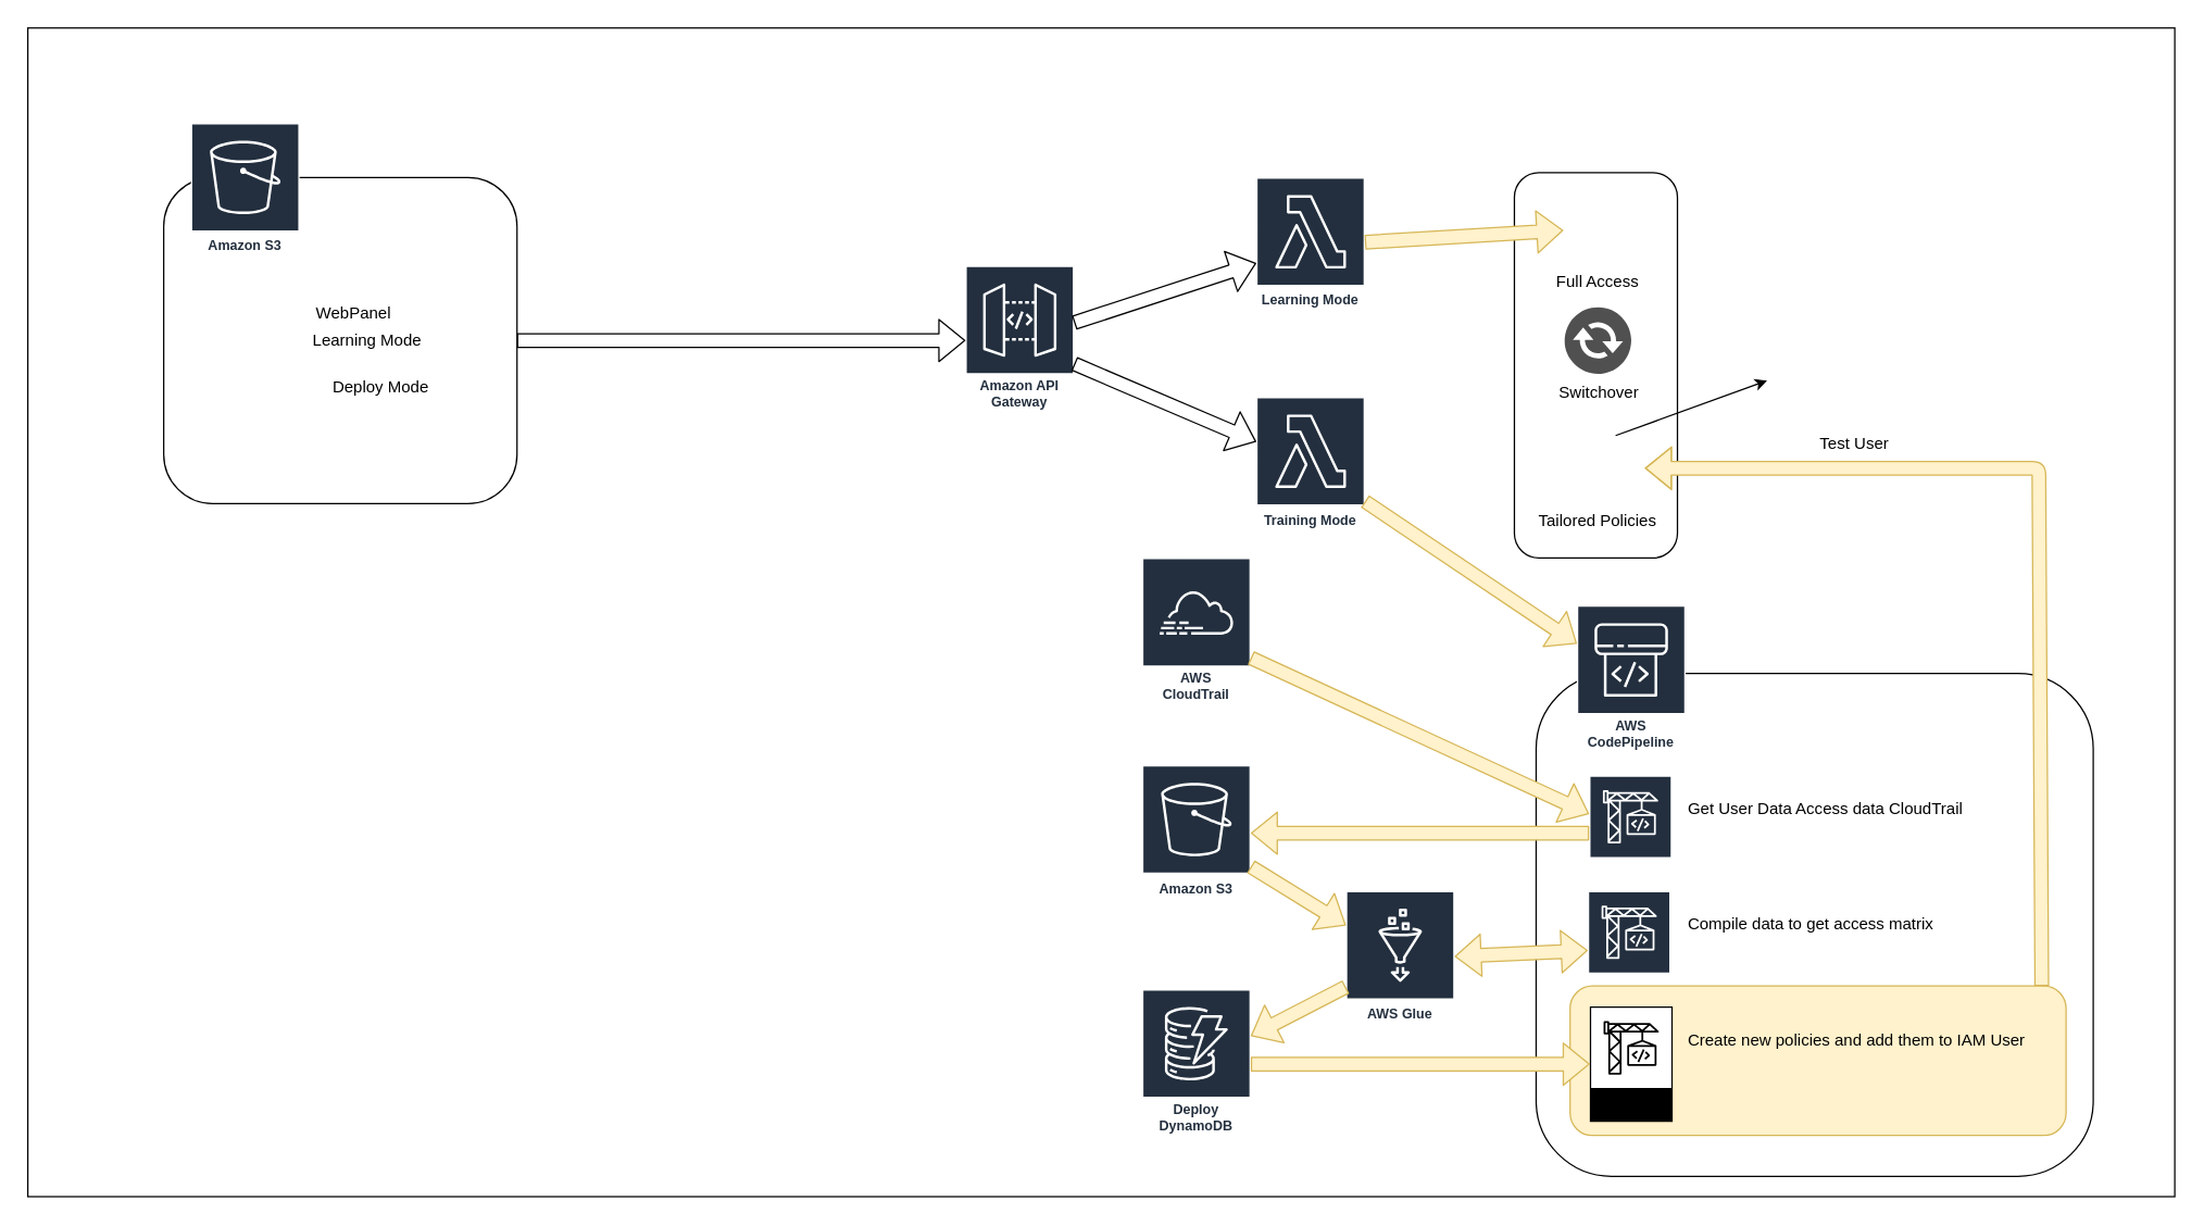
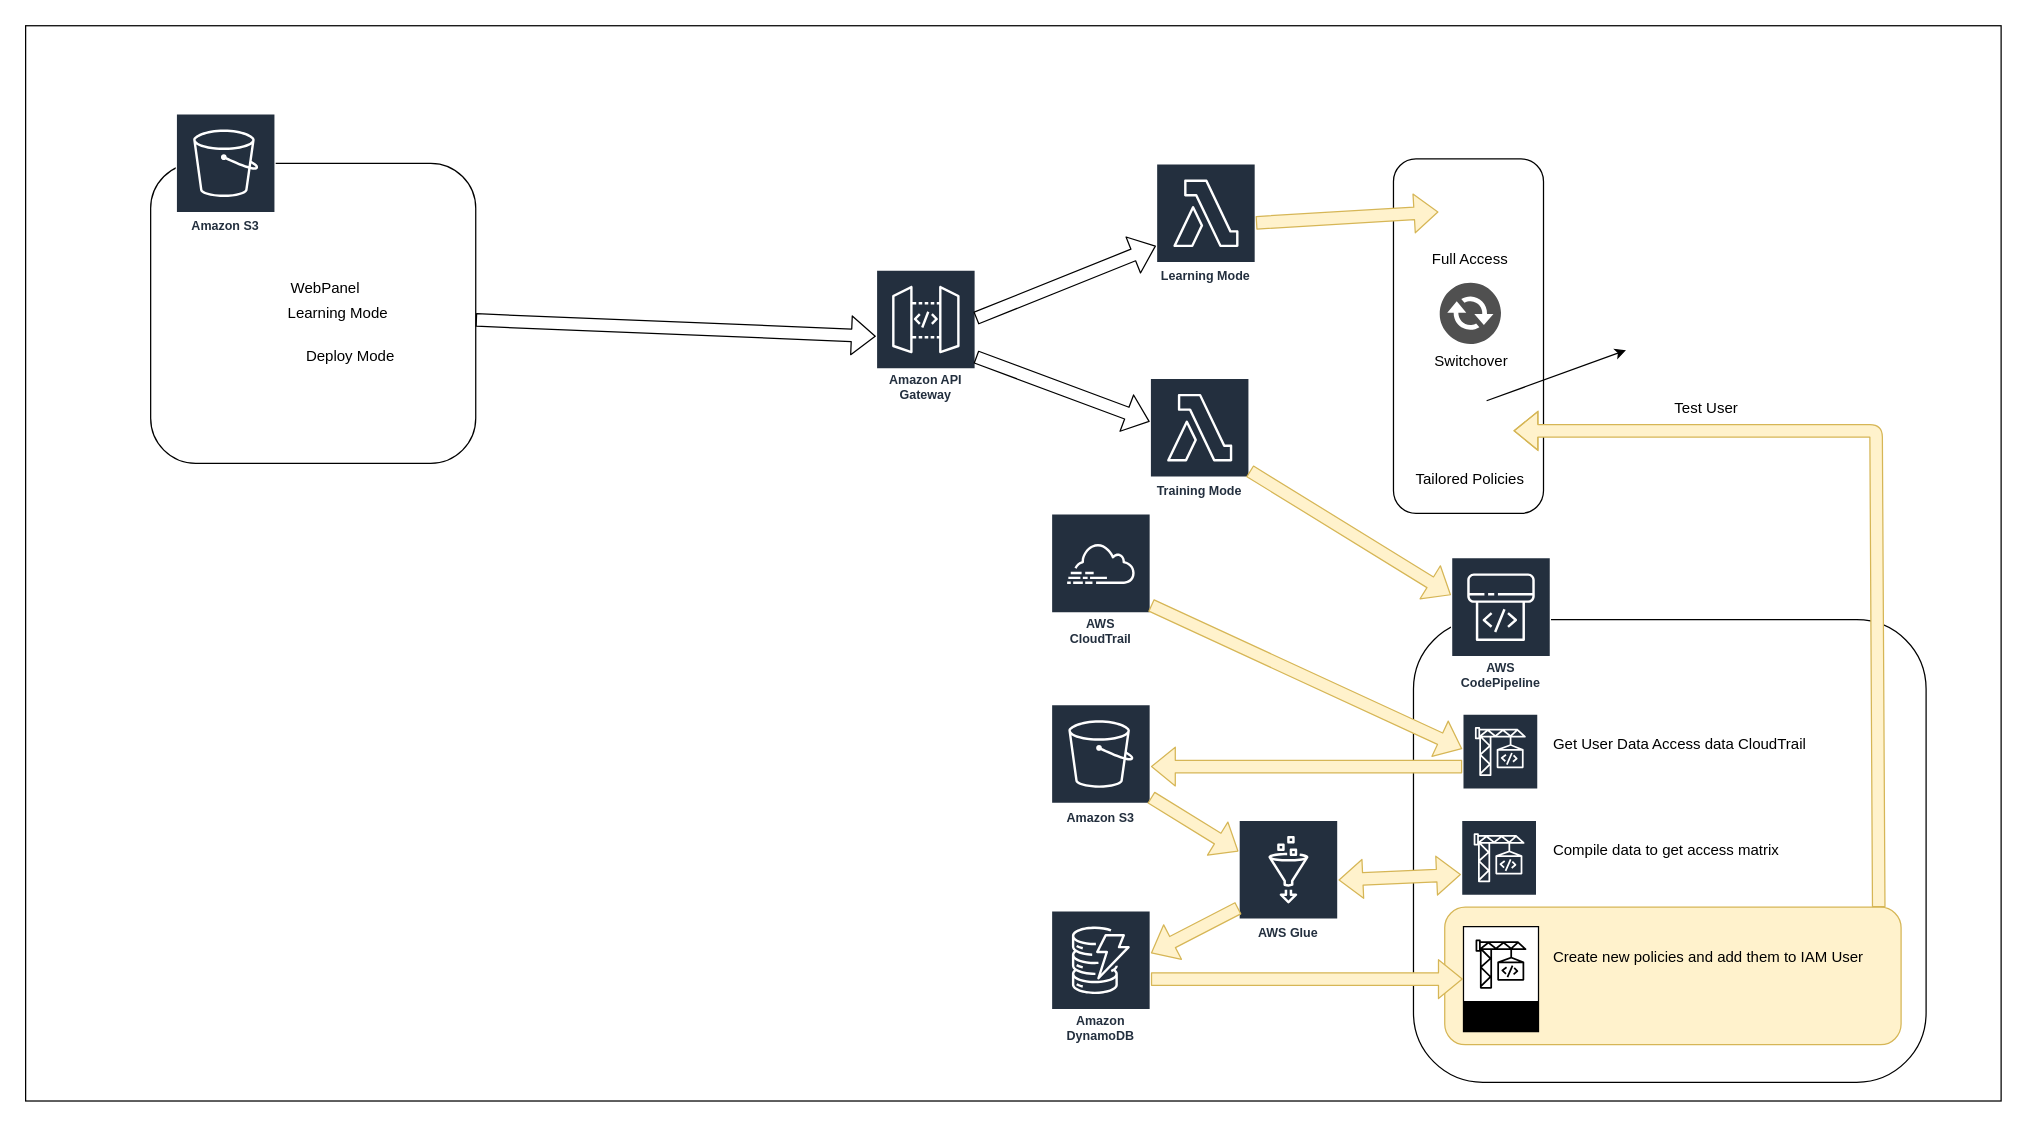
- <mxCell id="13" value="Amazon API Gateway" style="outlineConnect=0;fontColor=#232F3E;gradientColor=none;strokeColor=#ffffff;fillColor=#232F3E;dashed=0;verticalLabelPosition=middle;verticalAlign=bottom;align=center;html=1;whiteSpace=wrap;fontSize=10;fontStyle=1;spacing=3;shape=mxgraph.aws4.productIcon;prIcon=mxgraph.aws4.api_gateway;" parent="1" vertex="1"><mxGeometry x="710" y="195" width="80" height="110" as="geometry" /></mxCell>
+ <mxCell id="13" value="Amazon API Gateway" style="outlineConnect=0;fontColor=#232F3E;gradientColor=none;strokeColor=#ffffff;fillColor=#232F3E;dashed=0;verticalLabelPosition=middle;verticalAlign=bottom;align=center;html=1;whiteSpace=wrap;fontSize=10;fontStyle=1;spacing=3;shape=mxgraph.aws4.productIcon;prIcon=mxgraph.aws4.api_gateway;" parent="1" vertex="1"><mxGeometry x="700" y="215" width="80" height="110" as="geometry" /></mxCell>
- <mxCell id="20" value="Training Mode" style="outlineConnect=0;fontColor=#232F3E;gradientColor=none;strokeColor=#ffffff;fillColor=#232F3E;dashed=0;verticalLabelPosition=middle;verticalAlign=bottom;align=center;html=1;whiteSpace=wrap;fontSize=10;fontStyle=1;spacing=3;shape=mxgraph.aws4.productIcon;prIcon=mxgraph.aws4.lambda;" parent="1" vertex="1"><mxGeometry x="924" y="291.5" width="80" height="100" as="geometry" /></mxCell>
+ <mxCell id="20" value="Training Mode" style="outlineConnect=0;fontColor=#232F3E;gradientColor=none;strokeColor=#ffffff;fillColor=#232F3E;dashed=0;verticalLabelPosition=middle;verticalAlign=bottom;align=center;html=1;whiteSpace=wrap;fontSize=10;fontStyle=1;spacing=3;shape=mxgraph.aws4.productIcon;prIcon=mxgraph.aws4.lambda;" parent="1" vertex="1"><mxGeometry x="919" y="301.5" width="80" height="100" as="geometry" /></mxCell>
- <mxCell id="35" value="Deploy DynamoDB" style="outlineConnect=0;fontColor=#232F3E;gradientColor=none;strokeColor=#ffffff;fillColor=#232F3E;dashed=0;verticalLabelPosition=middle;verticalAlign=bottom;align=center;html=1;whiteSpace=wrap;fontSize=10;fontStyle=1;spacing=3;shape=mxgraph.aws4.productIcon;prIcon=mxgraph.aws4.dynamodb;" parent="1" vertex="1"><mxGeometry x="840" y="727.5" width="80" height="110" as="geometry" /></mxCell>
+ <mxCell id="35" value="Amazon DynamoDB" style="outlineConnect=0;fontColor=#232F3E;gradientColor=none;strokeColor=#ffffff;fillColor=#232F3E;dashed=0;verticalLabelPosition=middle;verticalAlign=bottom;align=center;html=1;whiteSpace=wrap;fontSize=10;fontStyle=1;spacing=3;shape=mxgraph.aws4.productIcon;prIcon=mxgraph.aws4.dynamodb;" parent="1" vertex="1"><mxGeometry x="840" y="727.5" width="80" height="110" as="geometry" /></mxCell>
